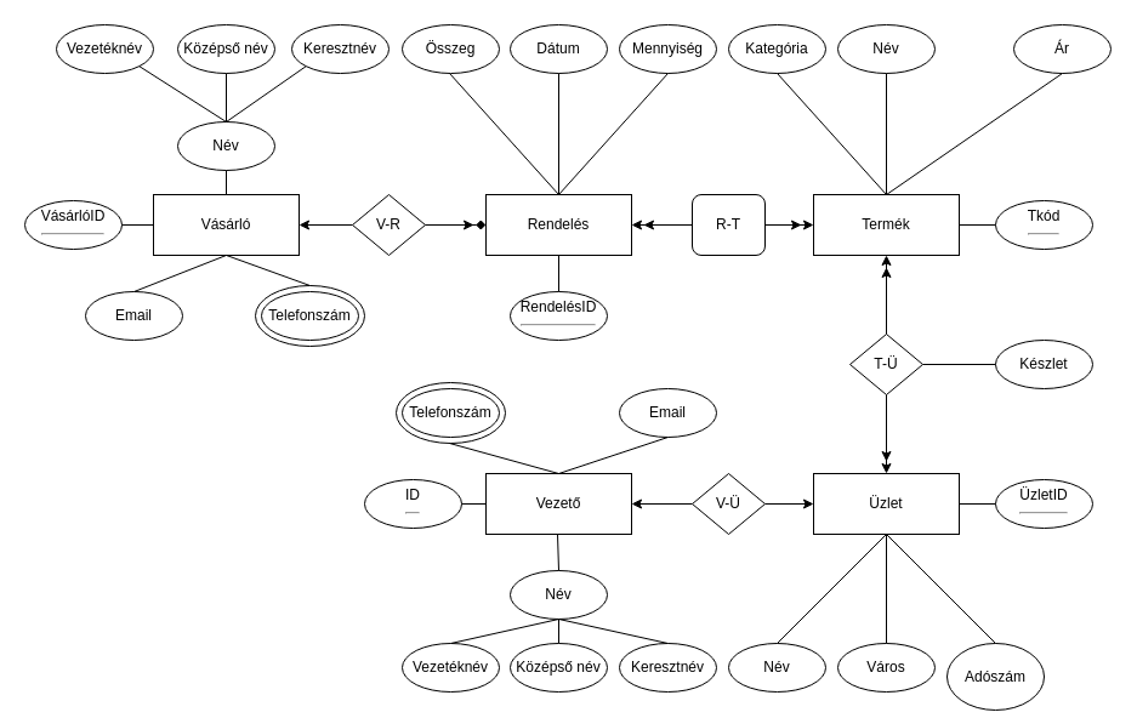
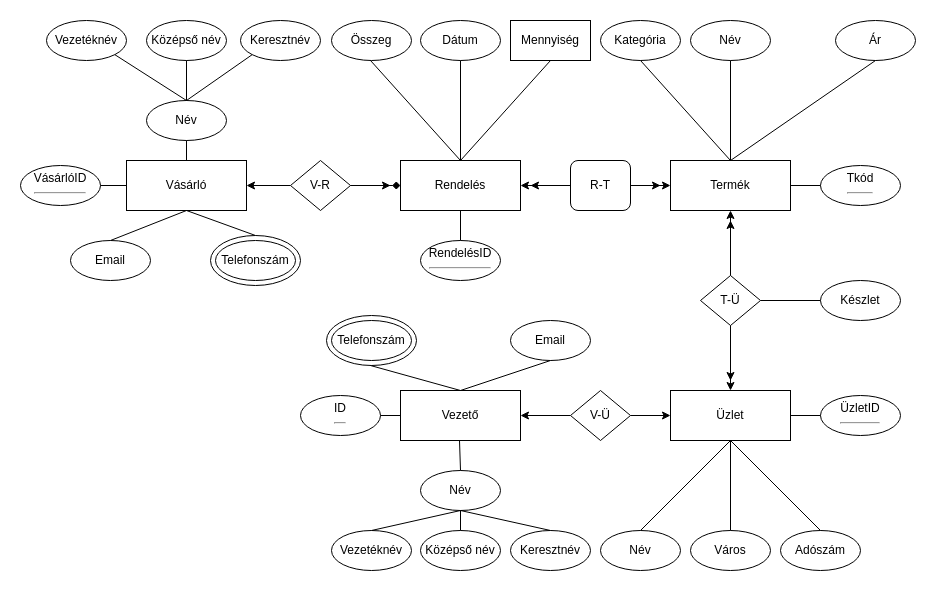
- <mxCell id="40" value="Mennyiség" style="ellipse;whiteSpace=wrap;html=1;" parent="1" vertex="1"><mxGeometry x="510" y="20" width="80" height="40" as="geometry" /></mxCell>
+ <mxCell id="40" value="Mennyiség" style="whiteSpace=wrap;html=1;rounded=0;" parent="1" vertex="1"><mxGeometry x="510" y="20" width="80" height="40" as="geometry" /></mxCell>
- <mxCell id="47" value="Adószám" style="ellipse;whiteSpace=wrap;html=1;" parent="1" vertex="1"><mxGeometry x="780" y="530" width="80" height="55" as="geometry" /></mxCell>
+ <mxCell id="47" value="Adószám" style="ellipse;whiteSpace=wrap;html=1;" parent="1" vertex="1"><mxGeometry x="780" y="530" width="80" height="40" as="geometry" /></mxCell>
